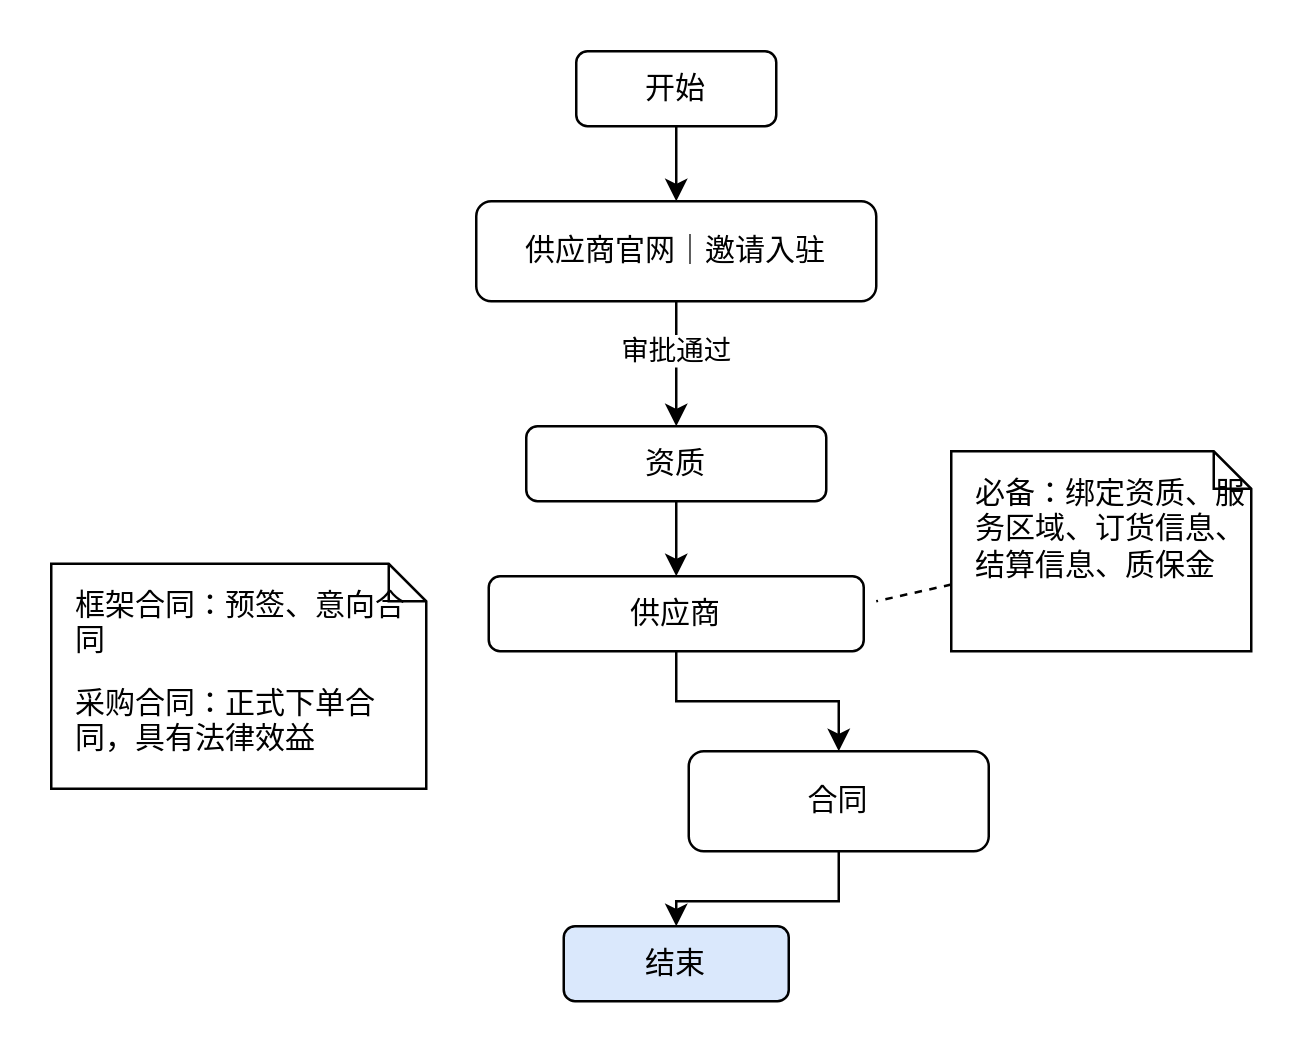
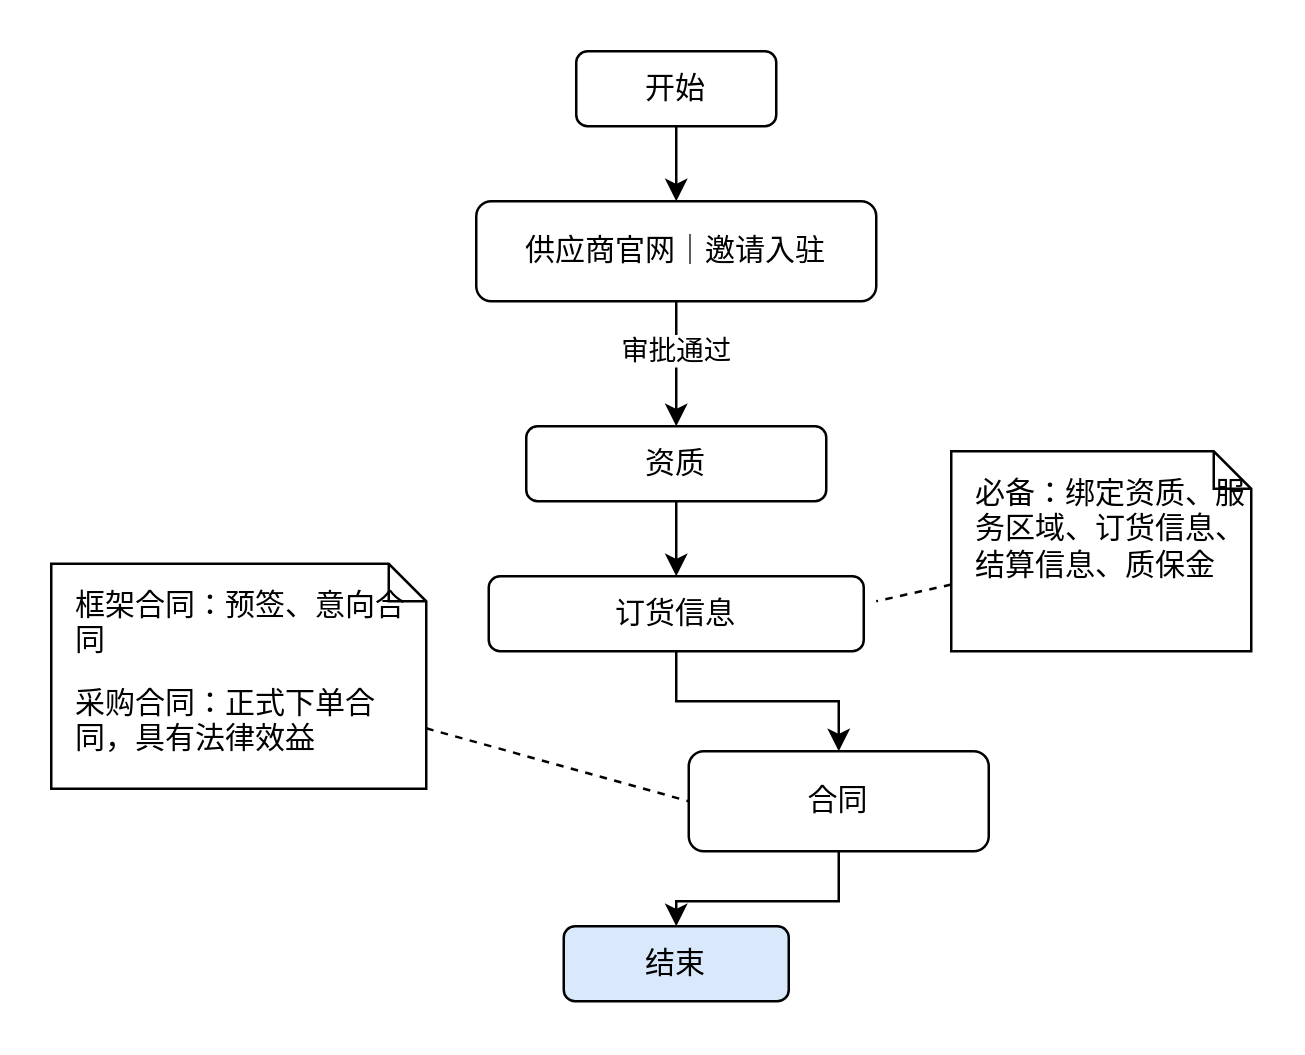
- <mxCell id="8" value="供应商" style="whiteSpace=wrap;html=1;rounded=1;" vertex="1" parent="1"><mxGeometry x="195" y="230" width="150" height="30" as="geometry" /></mxCell>
+ <mxCell id="8" value="订货信息" style="whiteSpace=wrap;html=1;rounded=1;" vertex="1" parent="1"><mxGeometry x="195" y="230" width="150" height="30" as="geometry" /></mxCell>
+ <mxCell id="14" value="" style="rounded=0;html=1;labelBackgroundColor=none;endArrow=none;dashed=1;entryX=0;entryY=0.5;entryDx=0;entryDy=0;" edge="1" source="13" target="12" parent="1"><mxGeometry relative="1" as="geometry"><mxPoint x="53.75" y="260" as="targetPoint" /></mxGeometry></mxCell>
